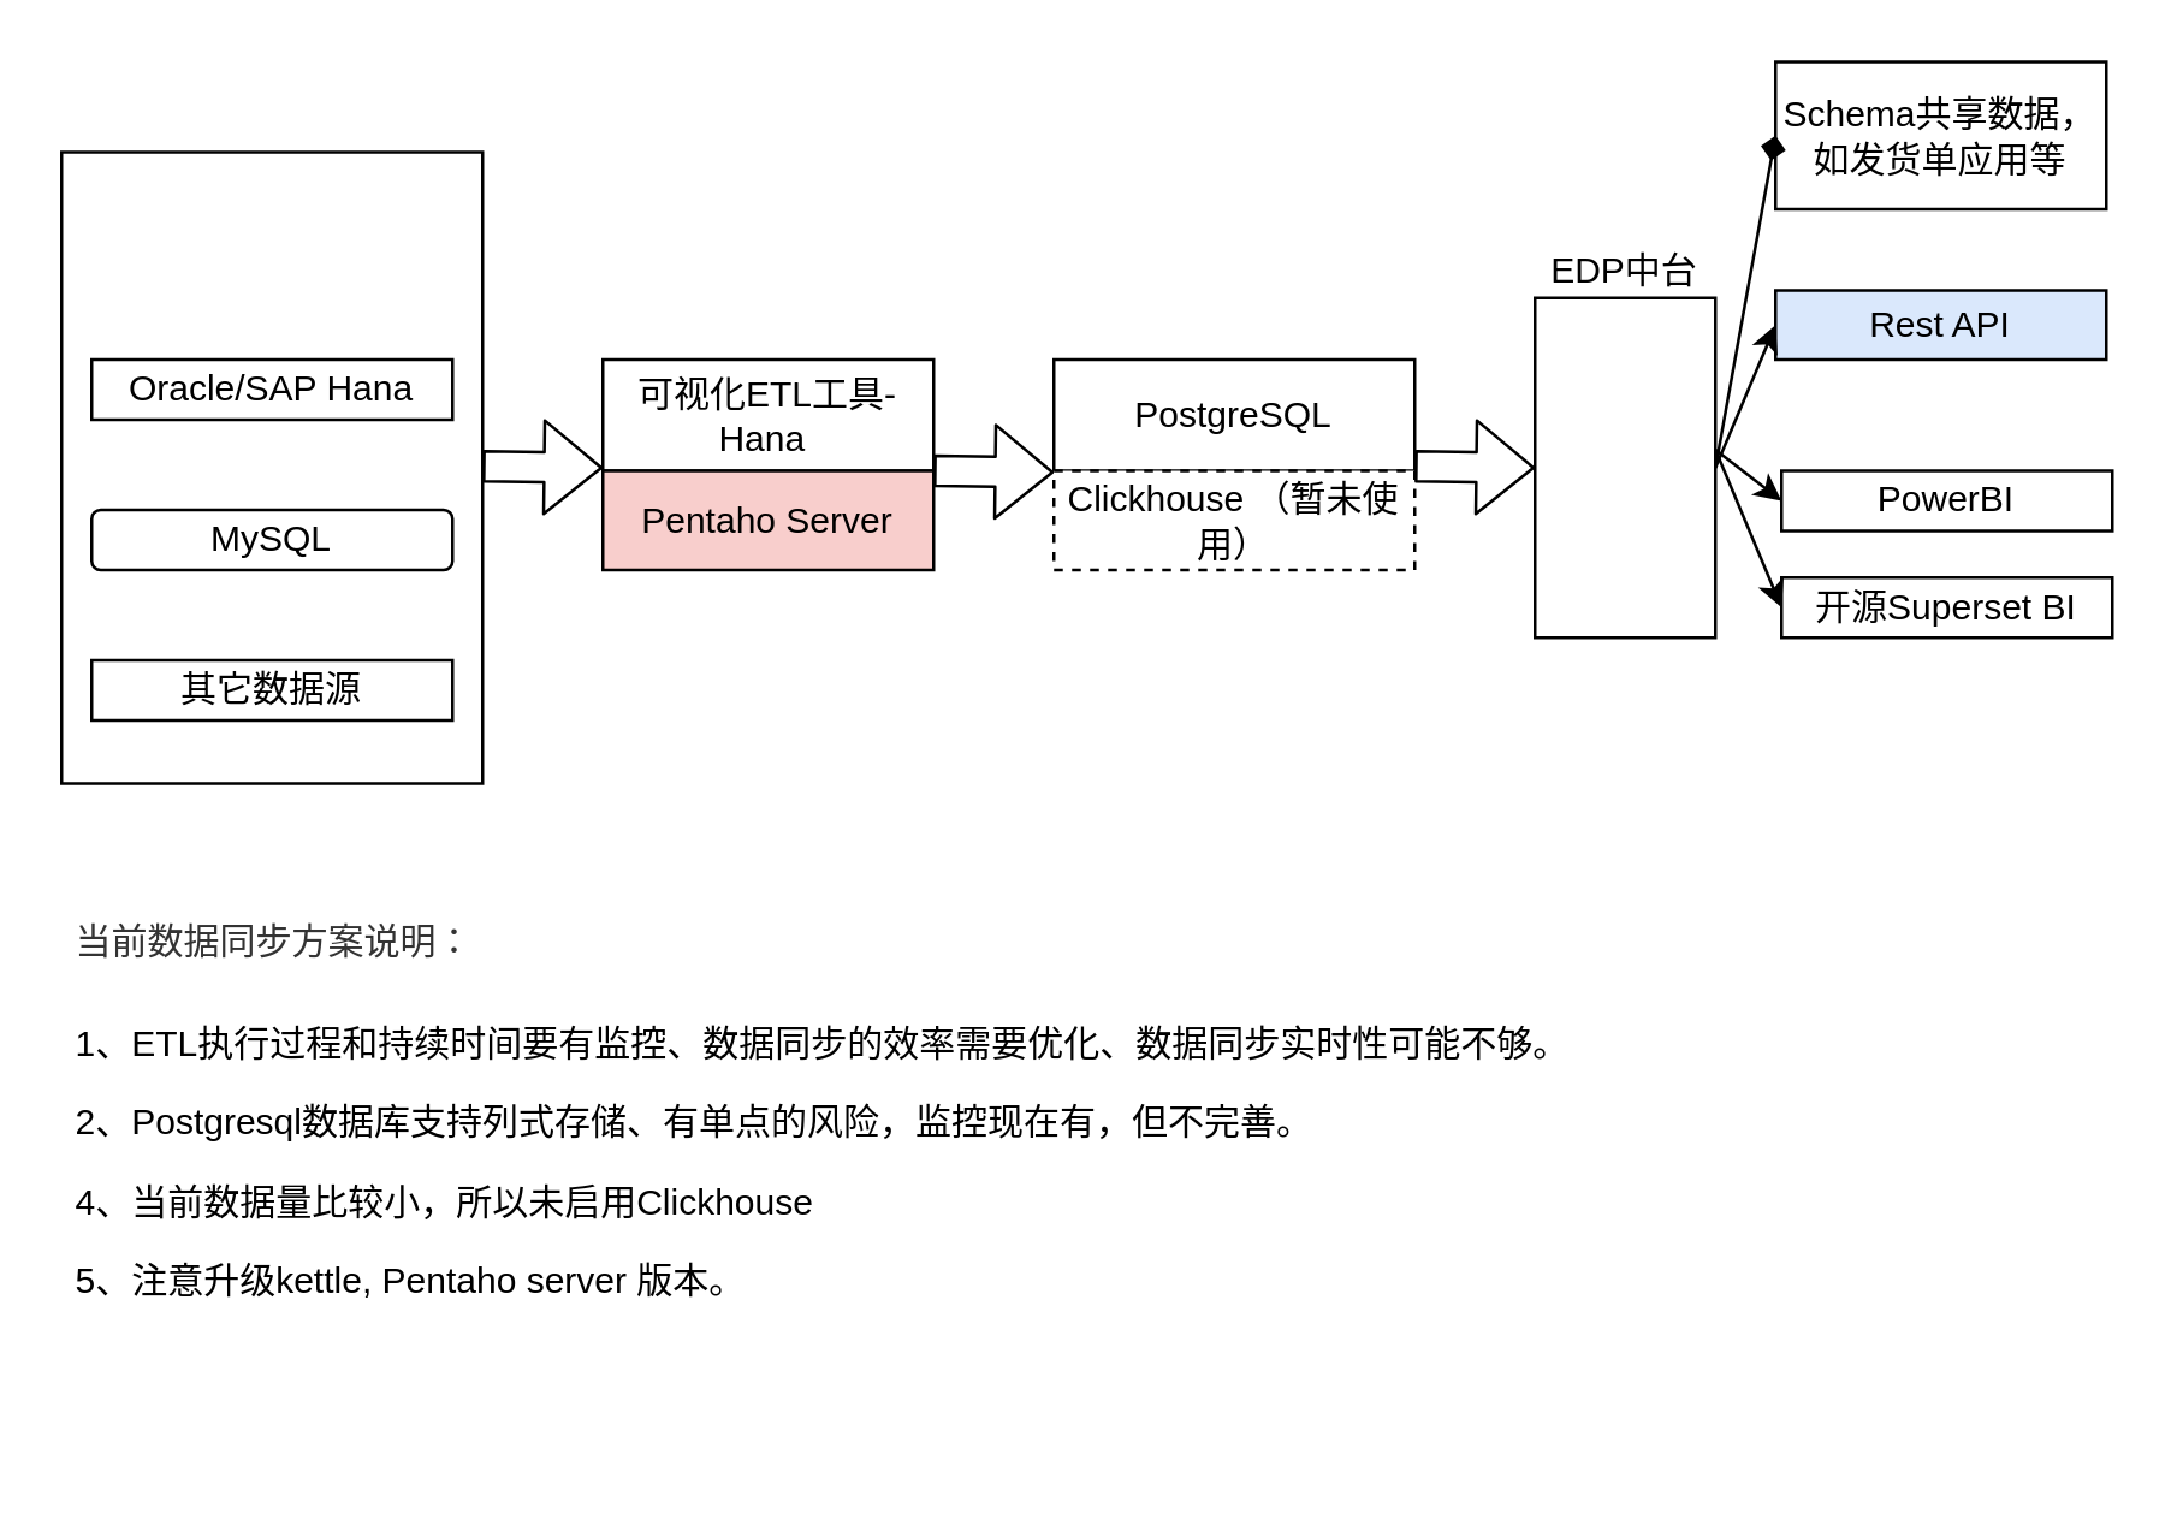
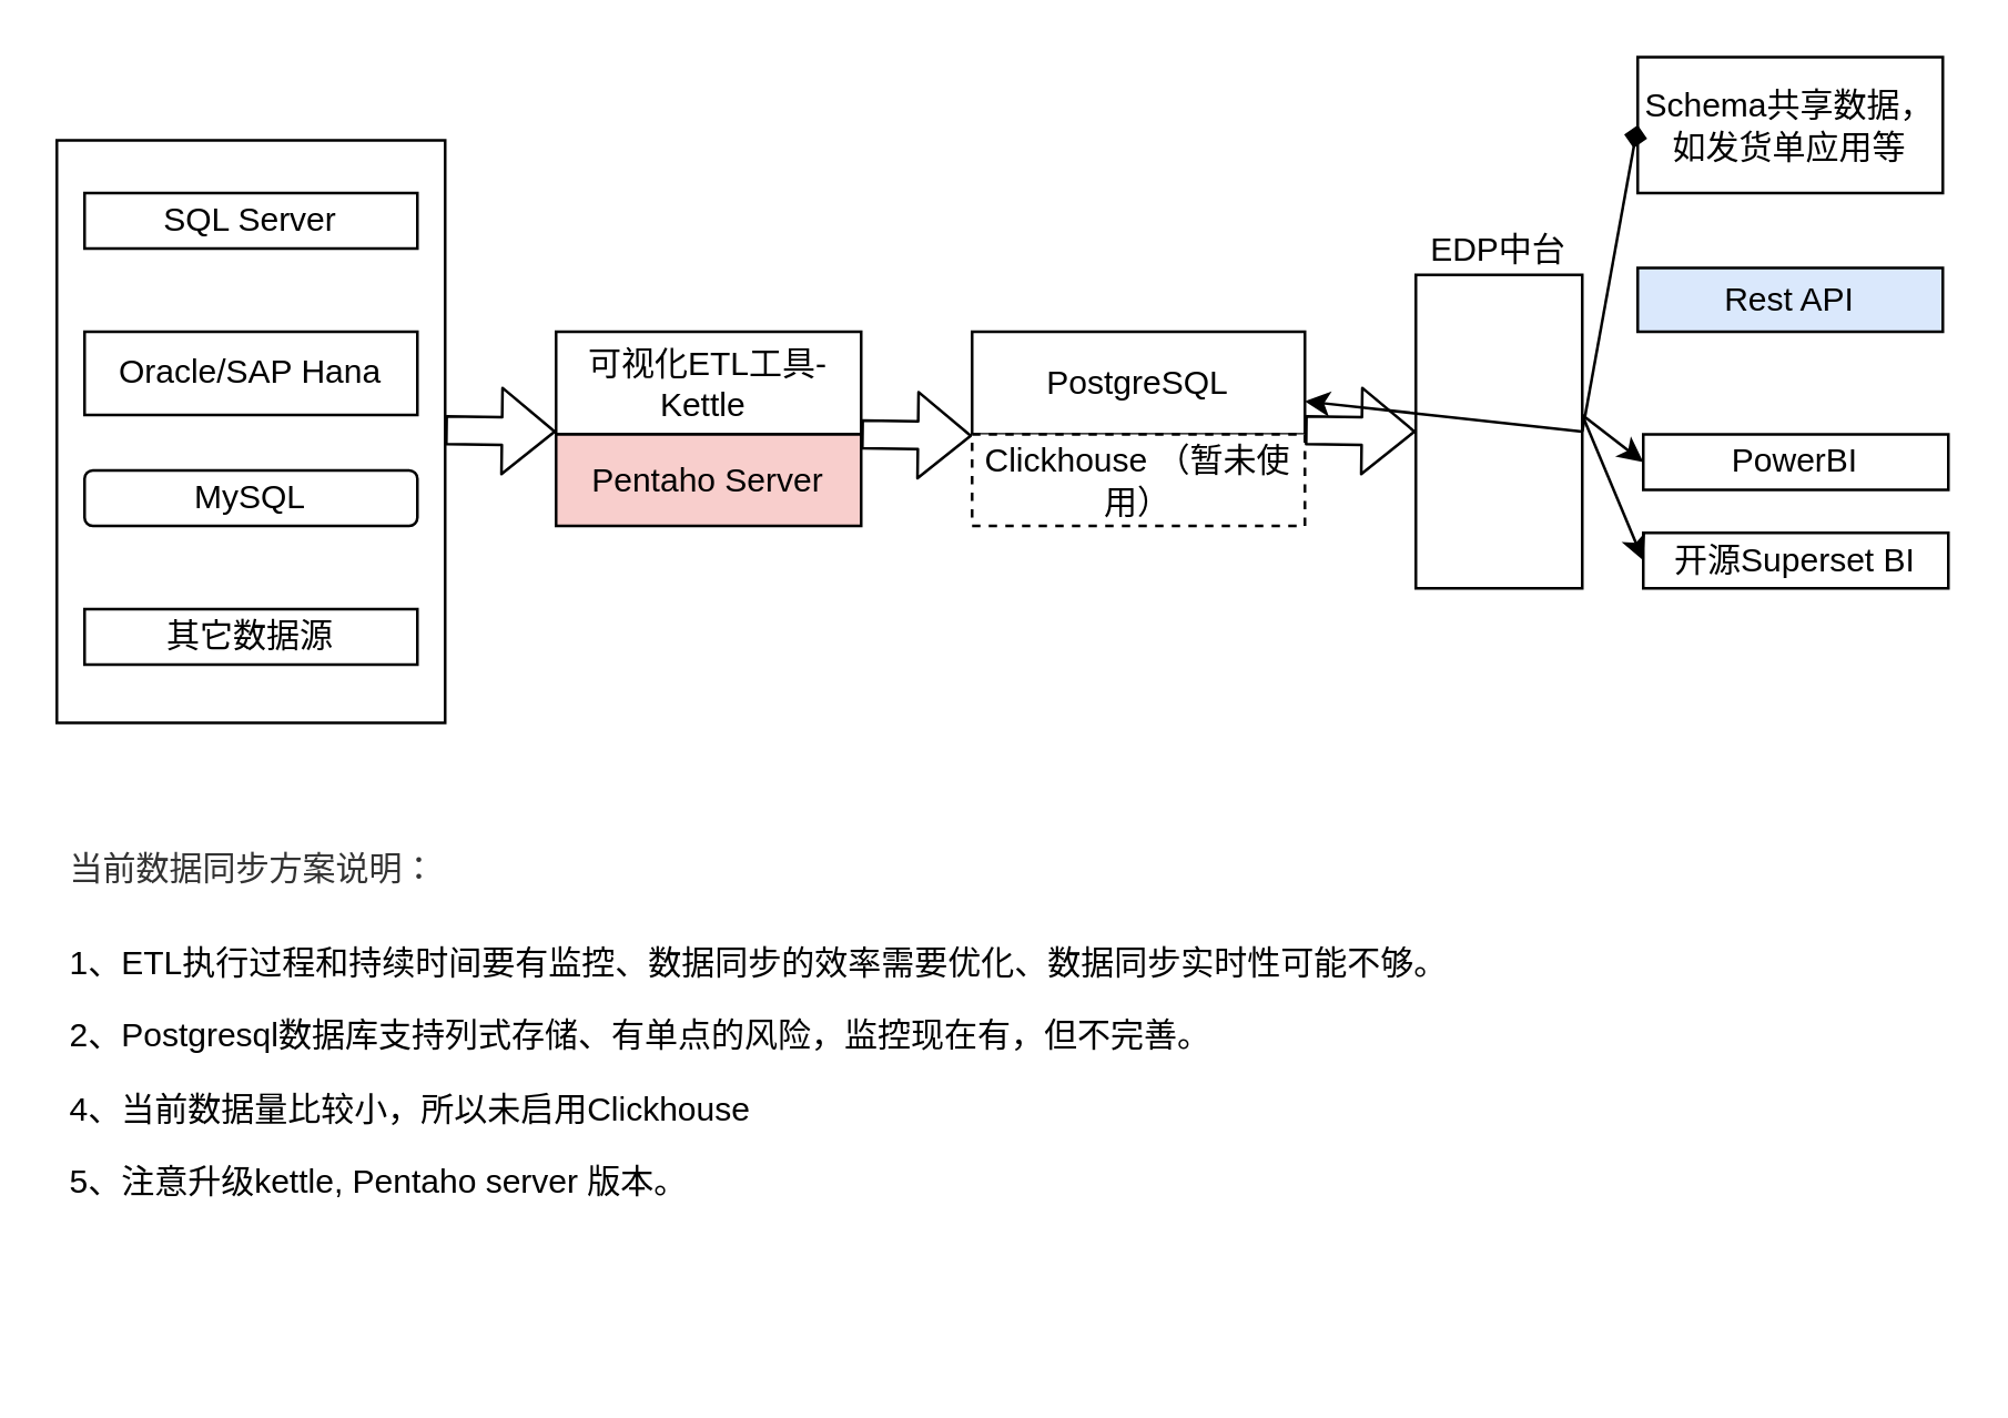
+ <mxCell id="3" value="SQL Server" style="rounded=0;whiteSpace=wrap;html=1;" parent="1" vertex="1"><mxGeometry x="30" y="69" width="120" height="20" as="geometry" /></mxCell>
- <mxCell id="4" value="Oracle/SAP Hana" style="rounded=0;whiteSpace=wrap;html=1;" parent="1" vertex="1"><mxGeometry x="30" y="119" width="120" height="20" as="geometry" /></mxCell>
+ <mxCell id="4" value="Oracle/SAP Hana" style="rounded=0;whiteSpace=wrap;html=1;" parent="1" vertex="1"><mxGeometry x="30" y="119" width="120" height="30" as="geometry" /></mxCell>
- <mxCell id="22" value="" style="endArrow=classic;html=1;entryX=0;entryY=0.5;entryDx=0;entryDy=0;exitX=1;exitY=0.5;exitDx=0;exitDy=0;" parent="1" source="13" target="21" edge="1"><mxGeometry width="50" height="50" relative="1" as="geometry"><mxPoint x="350" y="299" as="sourcePoint" /><mxPoint x="400" y="249" as="targetPoint" /></mxGeometry></mxCell>
+ <mxCell id="22" value="" style="endArrow=classic;html=1;exitX=1;exitY=0.5;exitDx=0;exitDy=0;" parent="1" source="13" target="11" edge="1"><mxGeometry width="50" height="50" relative="1" as="geometry"><mxPoint x="350" y="299" as="sourcePoint" /><mxPoint x="400" y="249" as="targetPoint" /></mxGeometry></mxCell>
- <mxCell id="8" value="可视化ETL工具-&lt;br&gt;Hana&amp;nbsp;" style="rounded=0;whiteSpace=wrap;html=1;" parent="1" vertex="1"><mxGeometry x="200" y="119" width="110" height="37" as="geometry" /></mxCell>
+ <mxCell id="8" value="可视化ETL工具-&lt;br&gt;Kettle&amp;nbsp;" style="rounded=0;whiteSpace=wrap;html=1;" parent="1" vertex="1"><mxGeometry x="200" y="119" width="110" height="37" as="geometry" /></mxCell>
